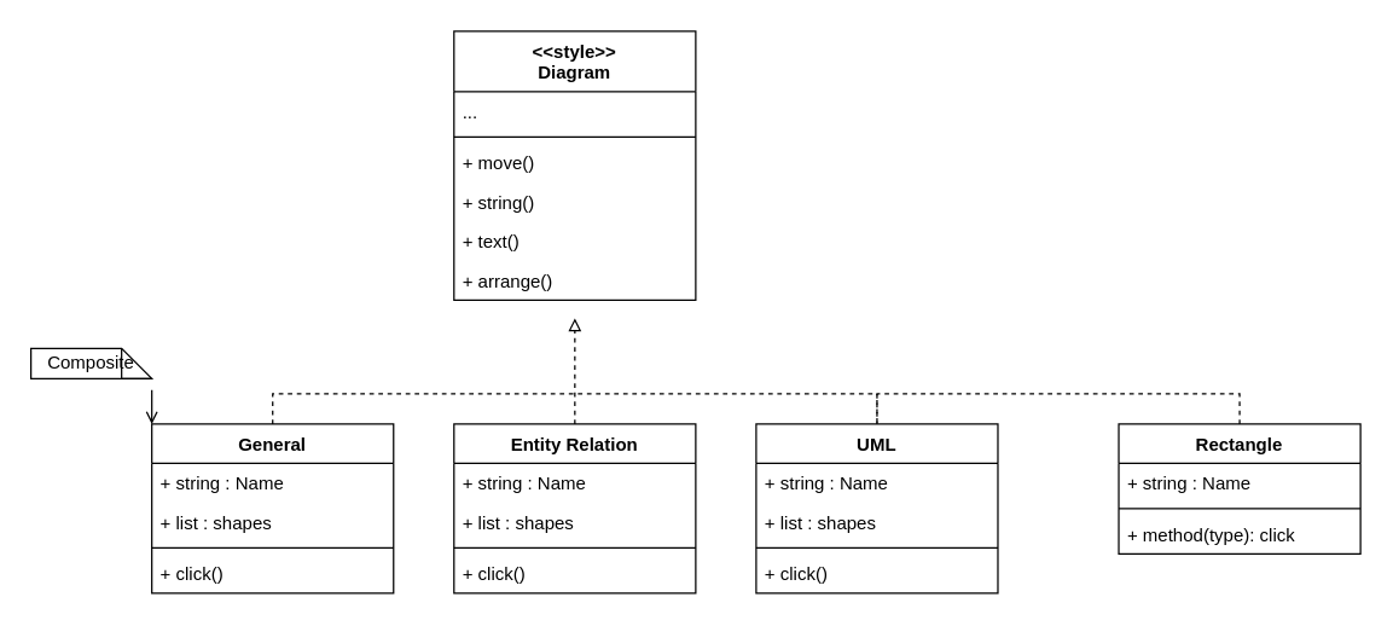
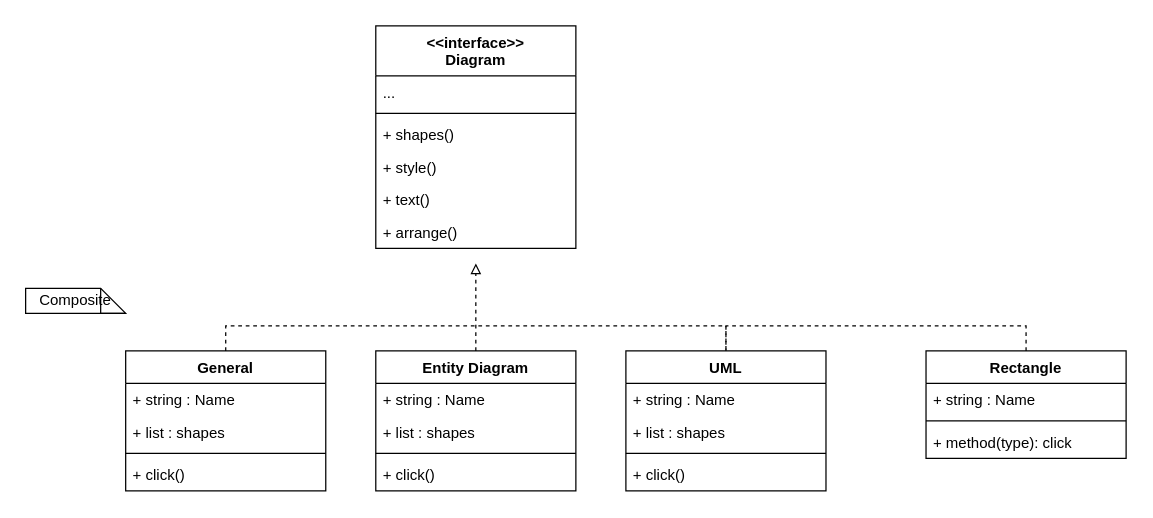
- <mxCell id="2" value="&amp;lt;&amp;lt;style&amp;gt;&amp;gt;&lt;div&gt;Diagram&lt;/div&gt;" style="swimlane;fontStyle=1;align=center;verticalAlign=top;childLayout=stackLayout;horizontal=1;startSize=40;horizontalStack=0;resizeParent=1;resizeParentMax=0;resizeLast=0;collapsible=1;marginBottom=0;whiteSpace=wrap;html=1;" vertex="1" parent="1"><mxGeometry x="300" y="20" width="160" height="178" as="geometry" /></mxCell>
+ <mxCell id="2" value="&amp;lt;&amp;lt;interface&amp;gt;&amp;gt;&lt;div&gt;Diagram&lt;/div&gt;" style="swimlane;fontStyle=1;align=center;verticalAlign=top;childLayout=stackLayout;horizontal=1;startSize=40;horizontalStack=0;resizeParent=1;resizeParentMax=0;resizeLast=0;collapsible=1;marginBottom=0;whiteSpace=wrap;html=1;" vertex="1" parent="1"><mxGeometry x="300" y="20" width="160" height="178" as="geometry" /></mxCell>
- <mxCell id="5" value="+ move()" style="text;strokeColor=none;fillColor=none;align=left;verticalAlign=top;spacingLeft=4;spacingRight=4;overflow=hidden;rotatable=0;points=[[0,0.5],[1,0.5]];portConstraint=eastwest;whiteSpace=wrap;html=1;" vertex="1" parent="2"><mxGeometry y="74" width="160" height="26" as="geometry" /></mxCell>
+ <mxCell id="5" value="+ shapes()" style="text;strokeColor=none;fillColor=none;align=left;verticalAlign=top;spacingLeft=4;spacingRight=4;overflow=hidden;rotatable=0;points=[[0,0.5],[1,0.5]];portConstraint=eastwest;whiteSpace=wrap;html=1;" vertex="1" parent="2"><mxGeometry y="74" width="160" height="26" as="geometry" /></mxCell>
- <mxCell id="6" value="+ string()" style="text;strokeColor=none;fillColor=none;align=left;verticalAlign=top;spacingLeft=4;spacingRight=4;overflow=hidden;rotatable=0;points=[[0,0.5],[1,0.5]];portConstraint=eastwest;whiteSpace=wrap;html=1;" vertex="1" parent="2"><mxGeometry y="100" width="160" height="26" as="geometry" /></mxCell>
+ <mxCell id="6" value="+ style()" style="text;strokeColor=none;fillColor=none;align=left;verticalAlign=top;spacingLeft=4;spacingRight=4;overflow=hidden;rotatable=0;points=[[0,0.5],[1,0.5]];portConstraint=eastwest;whiteSpace=wrap;html=1;" vertex="1" parent="2"><mxGeometry y="100" width="160" height="26" as="geometry" /></mxCell>
- <mxCell id="26" style="edgeStyle=orthogonalEdgeStyle;rounded=0;orthogonalLoop=1;jettySize=auto;html=1;exitX=0;exitY=0;exitDx=80;exitDy=27.5;exitPerimeter=0;entryX=0;entryY=0;entryDx=0;entryDy=0;endArrow=open;endFill=0;" edge="1" parent="1" source="27" target="15"><mxGeometry relative="1" as="geometry" /></mxCell>
- <mxCell id="21" value="Entity Relation" style="swimlane;fontStyle=1;align=center;verticalAlign=top;childLayout=stackLayout;horizontal=1;startSize=26;horizontalStack=0;resizeParent=1;resizeParentMax=0;resizeLast=0;collapsible=1;marginBottom=0;whiteSpace=wrap;html=1;" vertex="1" parent="1"><mxGeometry x="300" y="280" width="160" height="112" as="geometry" /></mxCell>
+ <mxCell id="21" value="Entity Diagram" style="swimlane;fontStyle=1;align=center;verticalAlign=top;childLayout=stackLayout;horizontal=1;startSize=26;horizontalStack=0;resizeParent=1;resizeParentMax=0;resizeLast=0;collapsible=1;marginBottom=0;whiteSpace=wrap;html=1;" vertex="1" parent="1"><mxGeometry x="300" y="280" width="160" height="112" as="geometry" /></mxCell>
